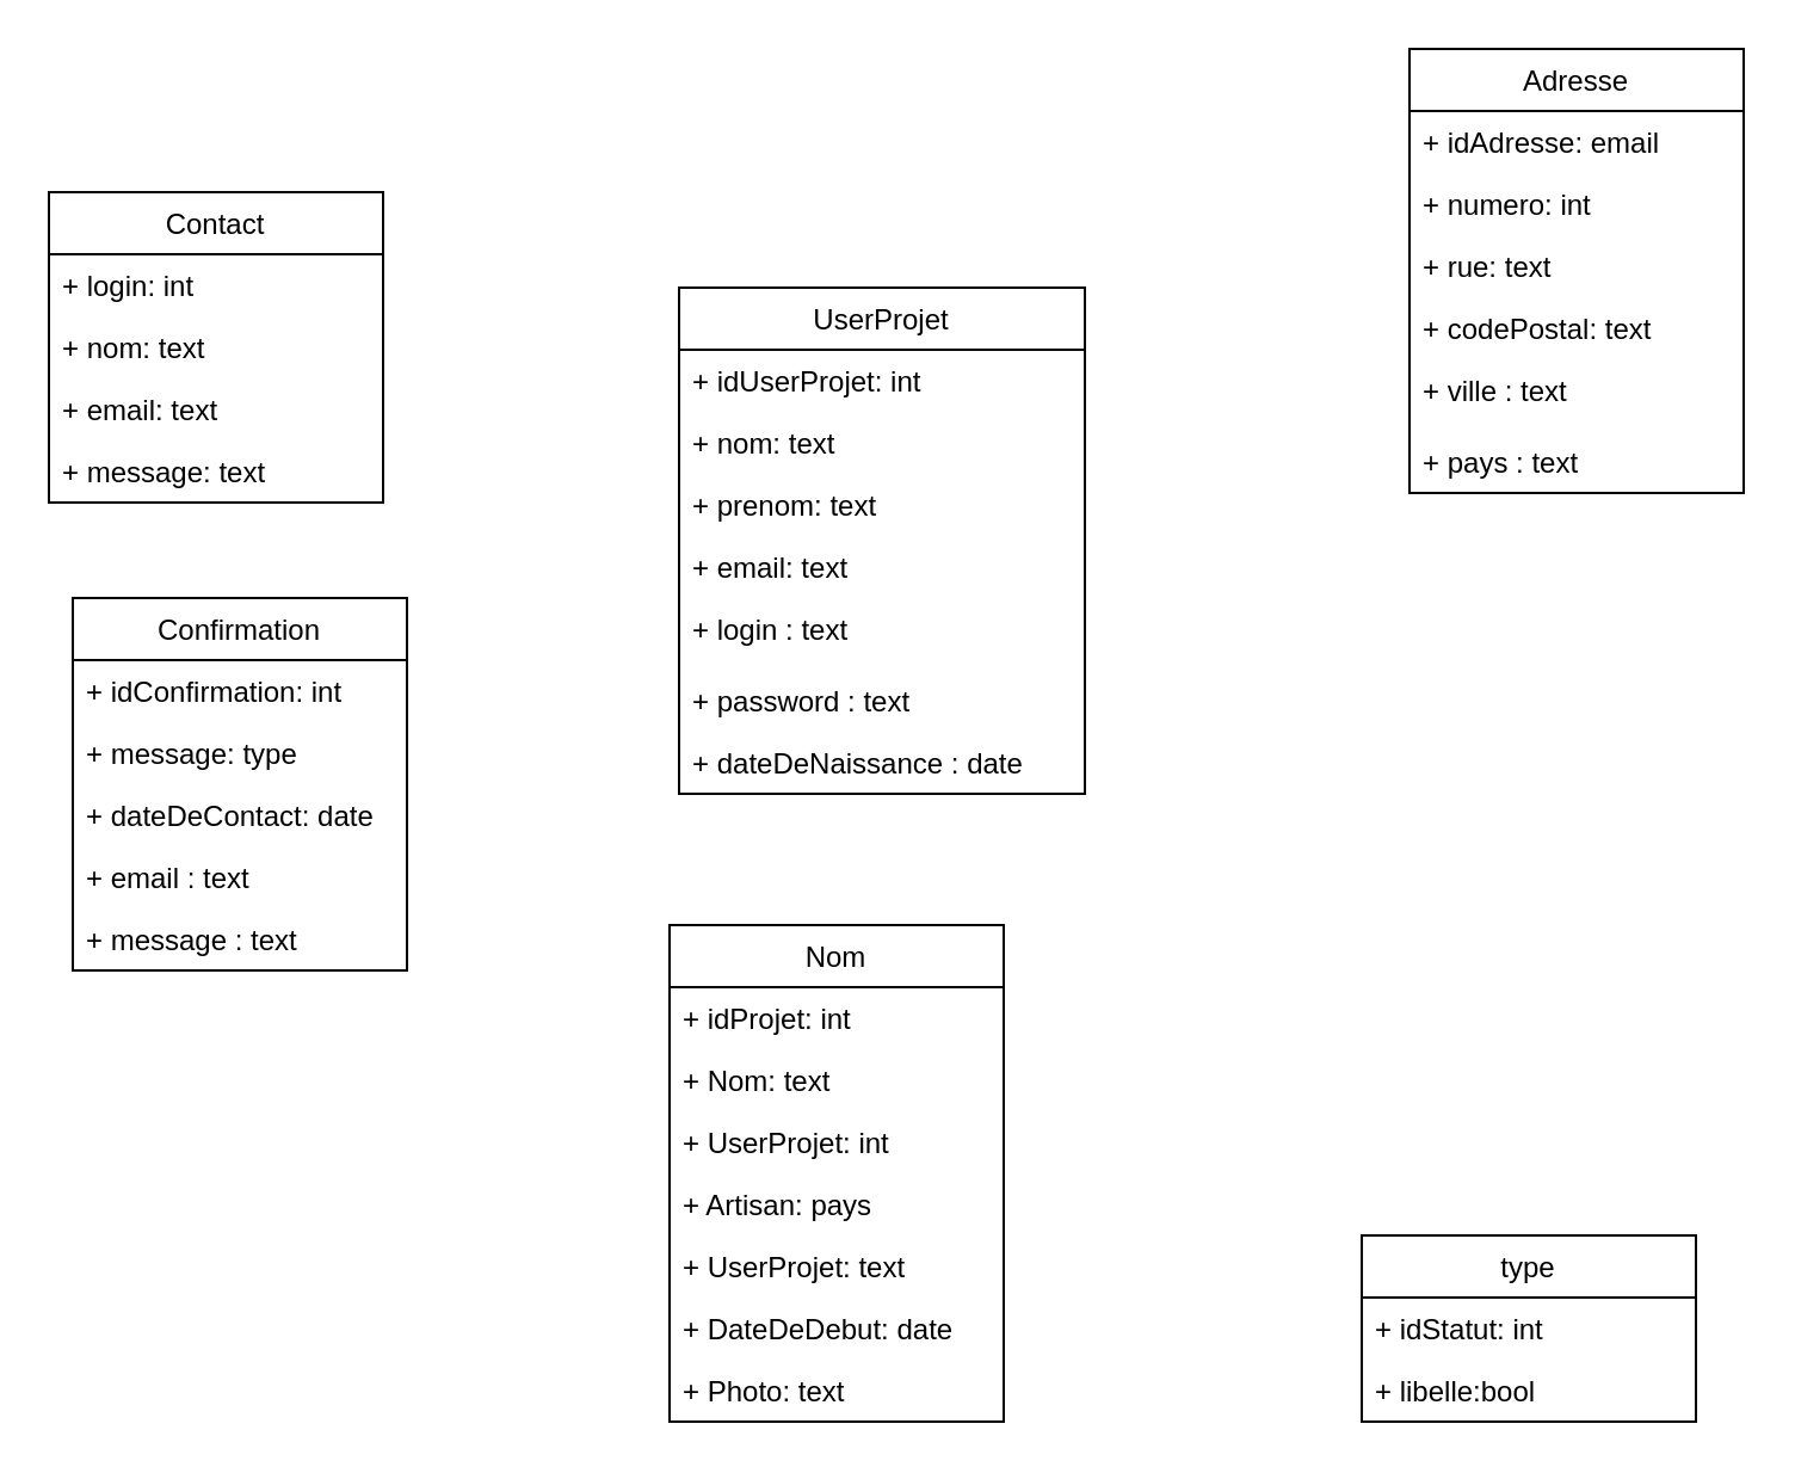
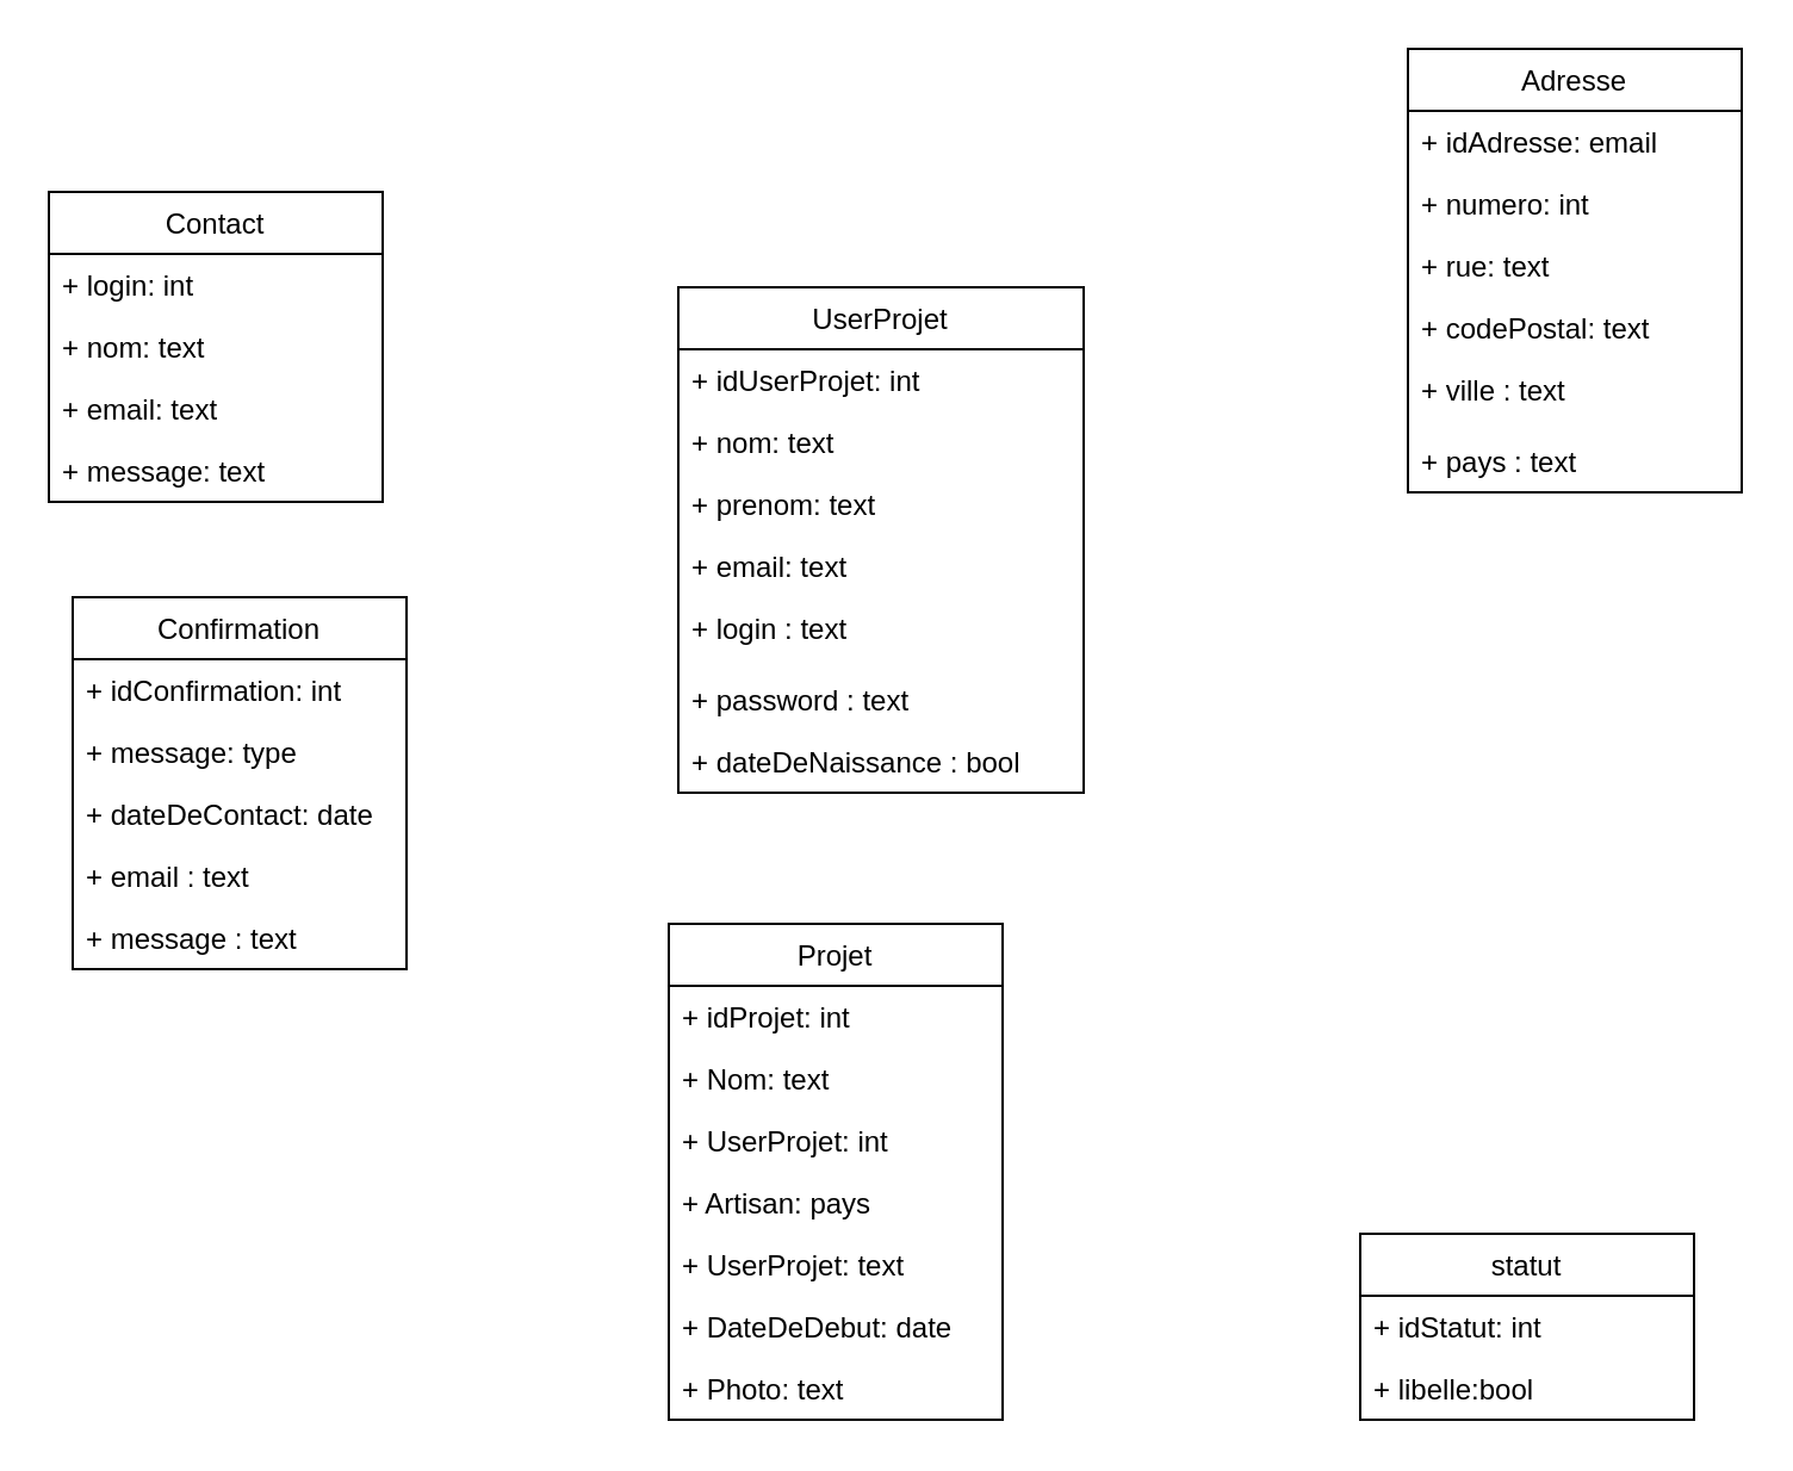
- <mxCell id="17" value="+ dateDeNaissance : date" style="text;strokeColor=none;fillColor=none;align=left;verticalAlign=top;spacingLeft=4;spacingRight=4;overflow=hidden;rotatable=0;points=[[0,0.5],[1,0.5]];portConstraint=eastwest;" vertex="1" parent="10"><mxGeometry y="186" width="170" height="26" as="geometry" /></mxCell>
+ <mxCell id="17" value="+ dateDeNaissance : bool" style="text;strokeColor=none;fillColor=none;align=left;verticalAlign=top;spacingLeft=4;spacingRight=4;overflow=hidden;rotatable=0;points=[[0,0.5],[1,0.5]];portConstraint=eastwest;" vertex="1" parent="10"><mxGeometry y="186" width="170" height="26" as="geometry" /></mxCell>
- <mxCell id="2" value="Nom" style="swimlane;fontStyle=0;childLayout=stackLayout;horizontal=1;startSize=26;fillColor=none;horizontalStack=0;resizeParent=1;resizeParentMax=0;resizeLast=0;collapsible=1;marginBottom=0;" vertex="1" parent="1"><mxGeometry x="280" y="387" width="140" height="208" as="geometry" /></mxCell>
+ <mxCell id="2" value="Projet" style="swimlane;fontStyle=0;childLayout=stackLayout;horizontal=1;startSize=26;fillColor=none;horizontalStack=0;resizeParent=1;resizeParentMax=0;resizeLast=0;collapsible=1;marginBottom=0;" vertex="1" parent="1"><mxGeometry x="280" y="387" width="140" height="208" as="geometry" /></mxCell>
- <mxCell id="36" value="type" style="swimlane;fontStyle=0;childLayout=stackLayout;horizontal=1;startSize=26;fillColor=none;horizontalStack=0;resizeParent=1;resizeParentMax=0;resizeLast=0;collapsible=1;marginBottom=0;" vertex="1" parent="1"><mxGeometry x="570" y="517" width="140" height="78" as="geometry" /></mxCell>
+ <mxCell id="36" value="statut" style="swimlane;fontStyle=0;childLayout=stackLayout;horizontal=1;startSize=26;fillColor=none;horizontalStack=0;resizeParent=1;resizeParentMax=0;resizeLast=0;collapsible=1;marginBottom=0;" vertex="1" parent="1"><mxGeometry x="570" y="517" width="140" height="78" as="geometry" /></mxCell>
